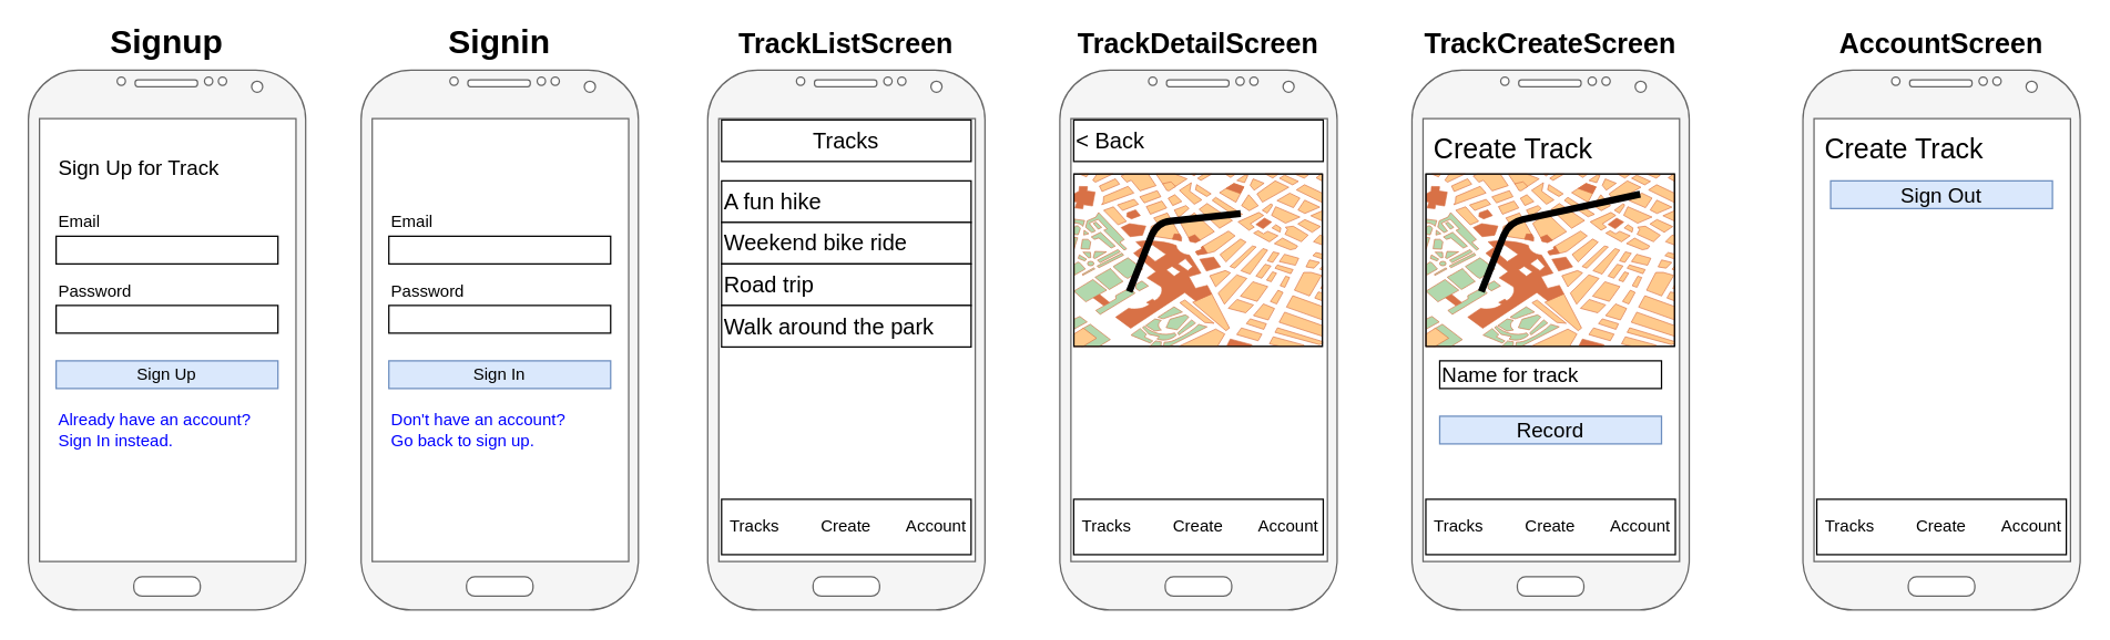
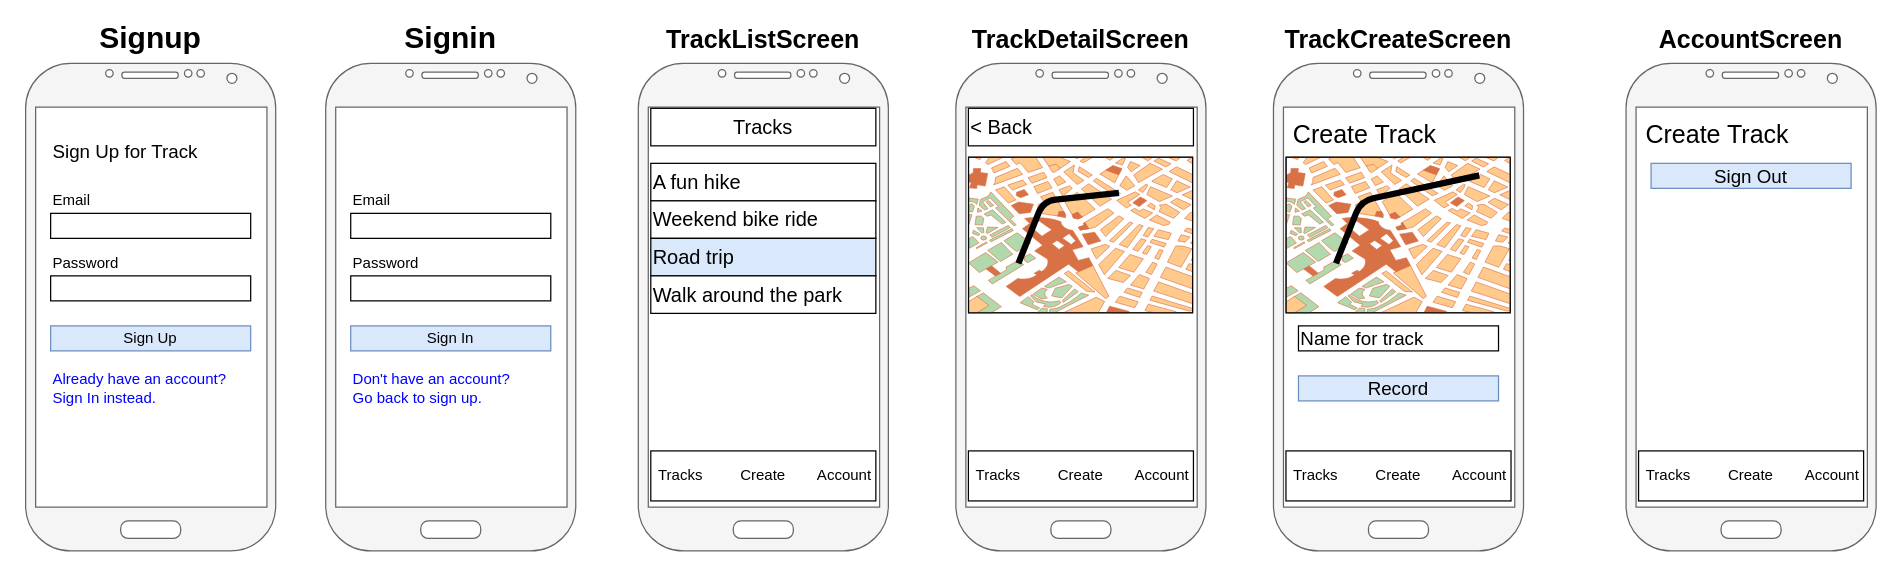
- <mxCell id="23" value="Road trip" style="rounded=0;whiteSpace=wrap;html=1;fontSize=16;fontColor=#000000;align=left;" parent="1" vertex="1"><mxGeometry x="520" y="190" width="180" height="30" as="geometry" /></mxCell>
+ <mxCell id="23" value="Road trip" style="rounded=0;whiteSpace=wrap;html=1;fontSize=16;fontColor=#000000;align=left;fillColor=#dae8fc;" parent="1" vertex="1"><mxGeometry x="520" y="190" width="180" height="30" as="geometry" /></mxCell>
